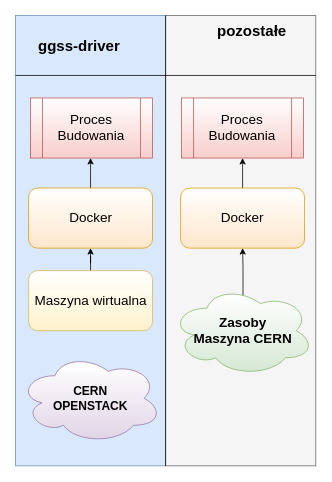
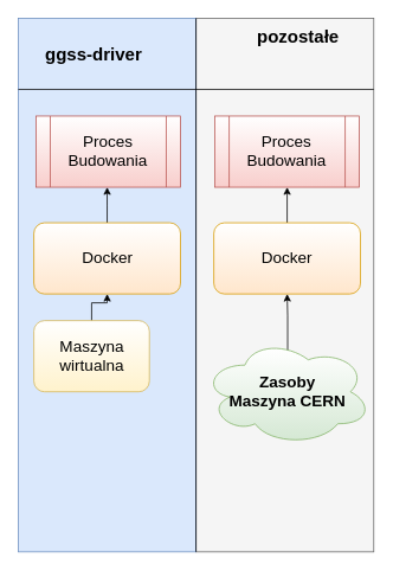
- <mxCell id="10" value="&lt;font style=&quot;font-size: 18px&quot;&gt;Maszyna wirtualna&lt;/font&gt;" style="rounded=1;whiteSpace=wrap;html=1;fillColor=#fff2cc;strokeColor=#d6b656;gradientColor=#ffffff;gradientDirection=north;" vertex="1" parent="1"><mxGeometry x="37.5" y="360" width="165" height="80" as="geometry" /></mxCell>
+ <mxCell id="10" value="&lt;font style=&quot;font-size: 18px&quot;&gt;Maszyna wirtualna&lt;/font&gt;" style="rounded=1;whiteSpace=wrap;html=1;fillColor=#fff2cc;strokeColor=#d6b656;gradientColor=#ffffff;gradientDirection=north;" vertex="1" parent="1"><mxGeometry x="37.5" y="360" width="130" height="80" as="geometry" /></mxCell>
- <mxCell id="8" value="&lt;div&gt;&lt;b&gt;&lt;font style=&quot;font-size: 16px&quot;&gt;CERN &lt;br&gt;&lt;/font&gt;&lt;/b&gt;&lt;/div&gt;&lt;div&gt;&lt;b&gt;&lt;font style=&quot;font-size: 16px&quot;&gt;OPENSTACK&lt;/font&gt;&lt;/b&gt;&lt;/div&gt;" style="ellipse;shape=cloud;whiteSpace=wrap;html=1;fillColor=#e1d5e7;strokeColor=#9673a6;gradientColor=#ffffff;gradientDirection=north;" vertex="1" parent="1"><mxGeometry x="25" y="470" width="190" height="120" as="geometry" /></mxCell>
